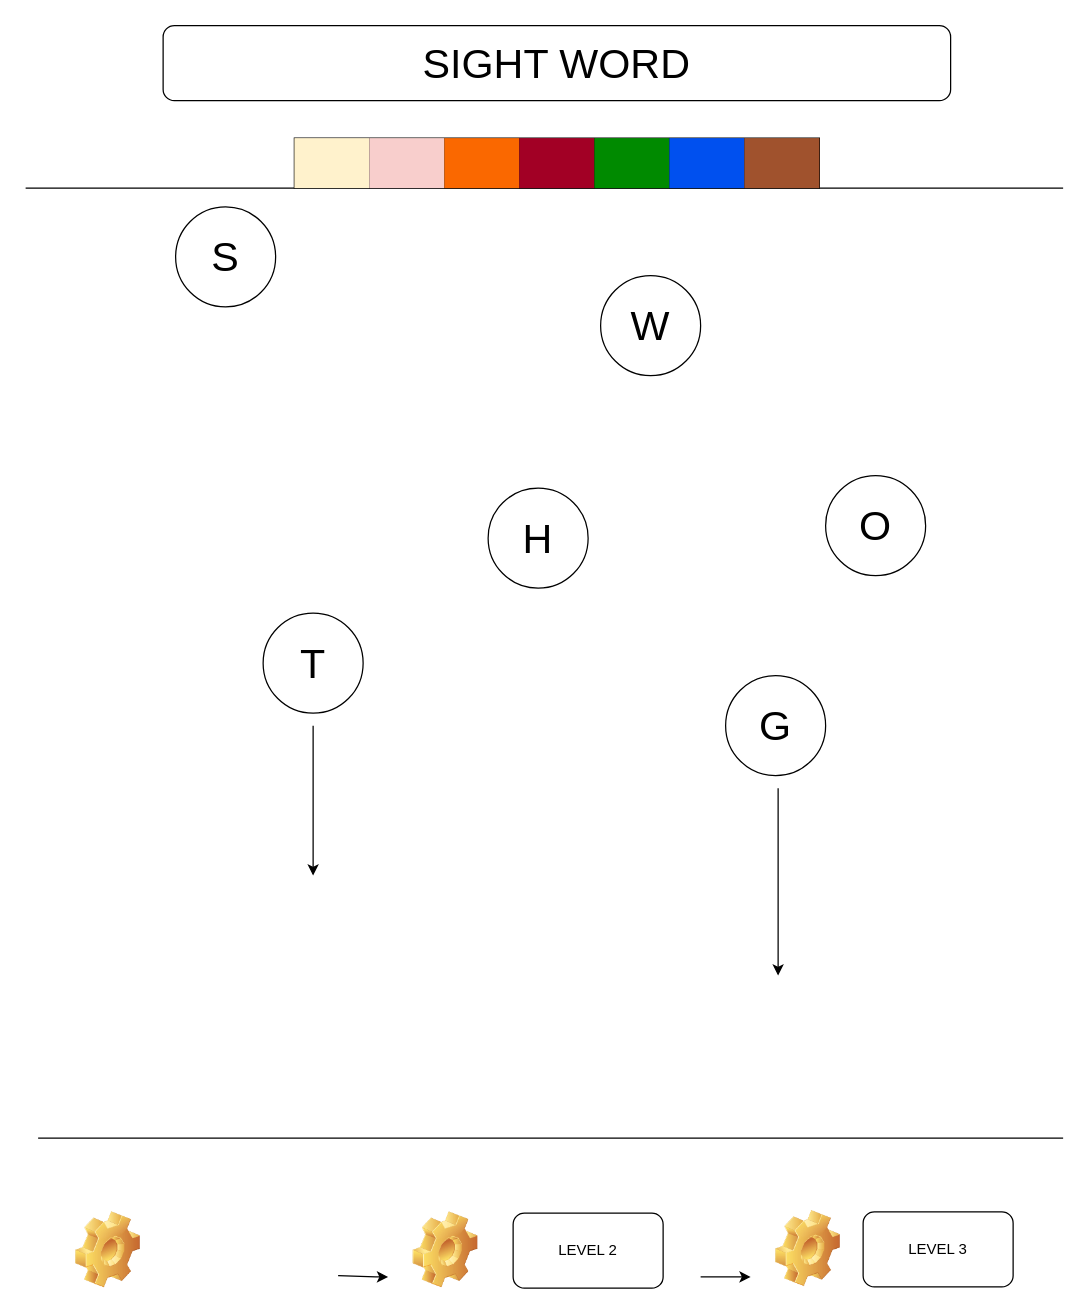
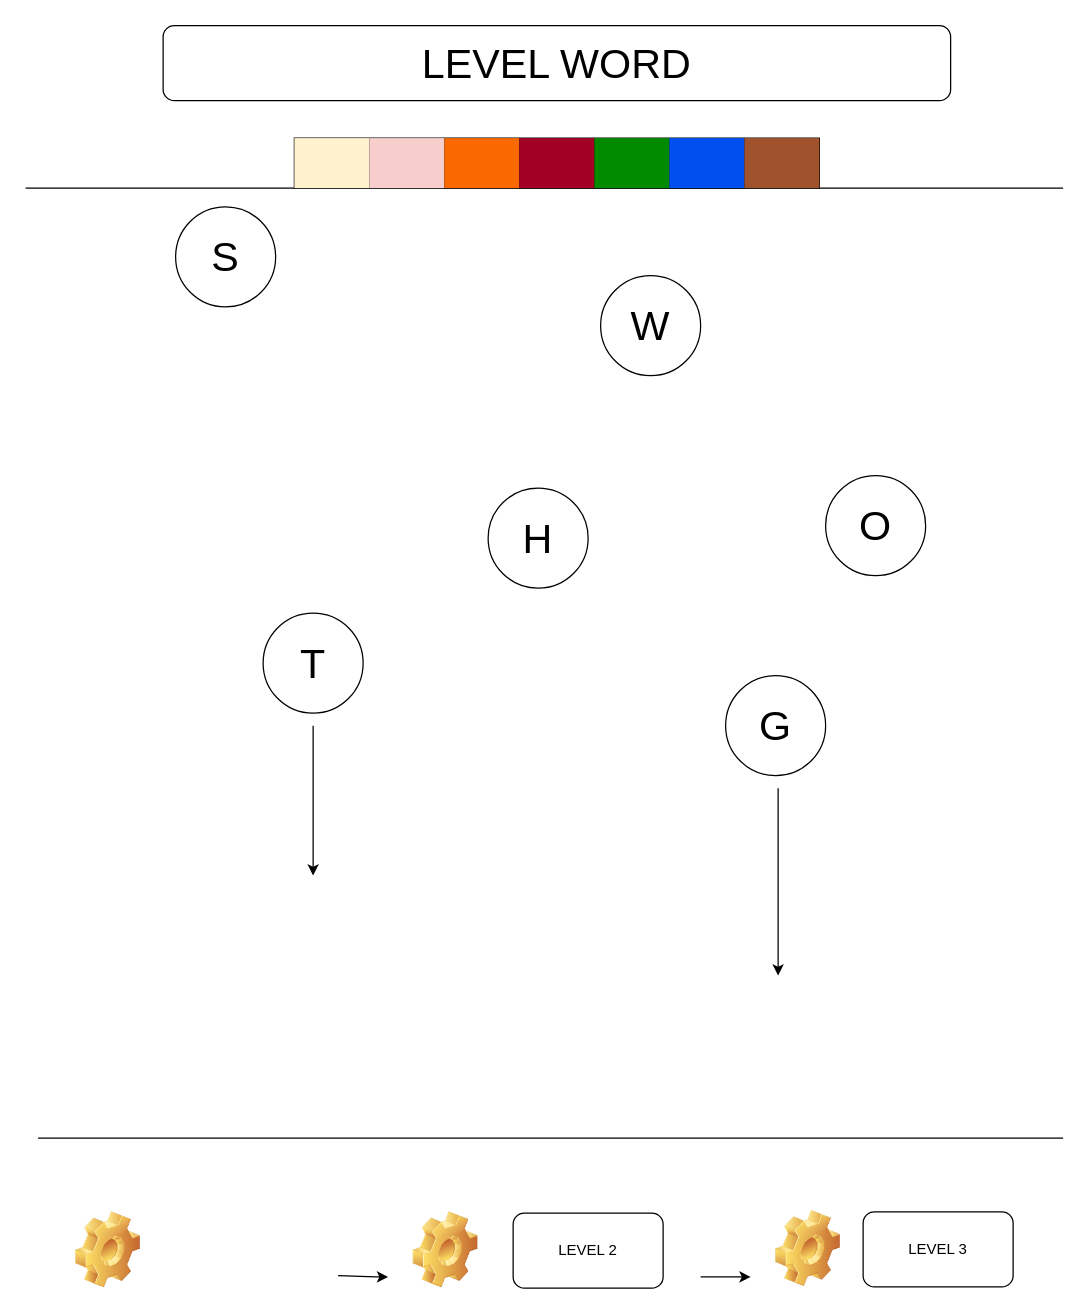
- <mxCell id="8" value="&lt;font style=&quot;font-size: 33px&quot;&gt;SIGHT WORD&lt;/font&gt;" style="rounded=1;whiteSpace=wrap;html=1;" parent="1" vertex="1"><mxGeometry x="130" y="20" width="630" height="60" as="geometry" /></mxCell>
+ <mxCell id="8" value="&lt;font style=&quot;font-size: 33px&quot;&gt;LEVEL WORD&lt;/font&gt;" style="rounded=1;whiteSpace=wrap;html=1;" parent="1" vertex="1"><mxGeometry x="130" y="20" width="630" height="60" as="geometry" /></mxCell>
